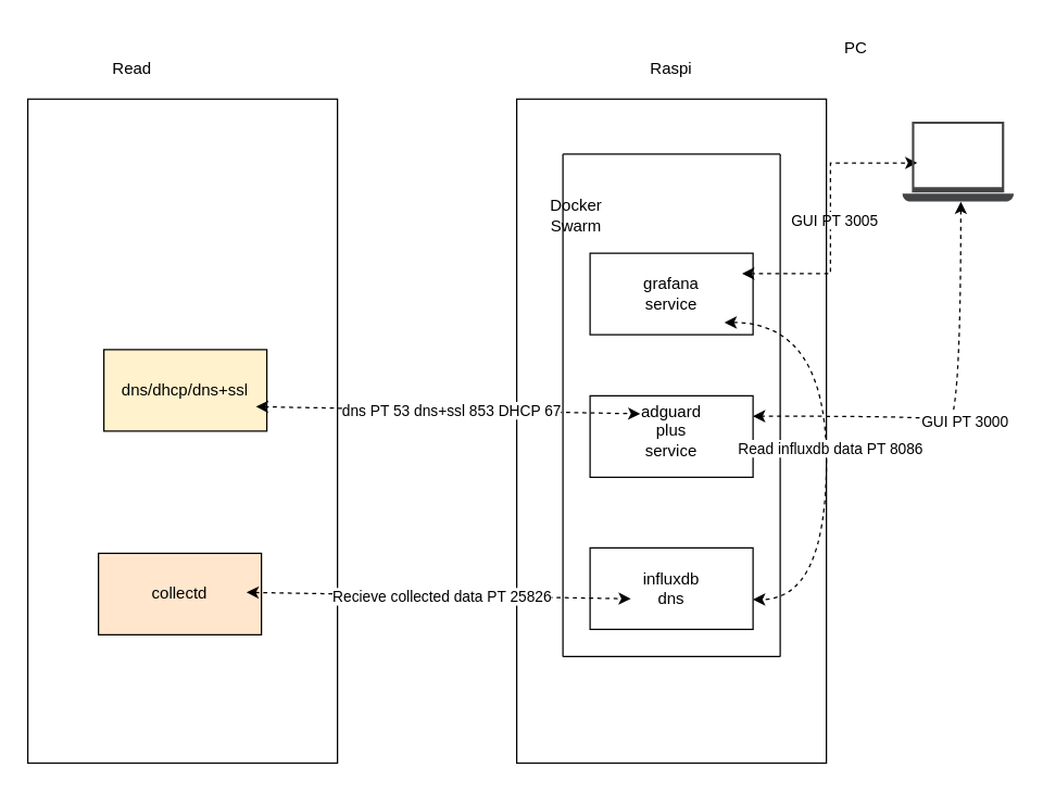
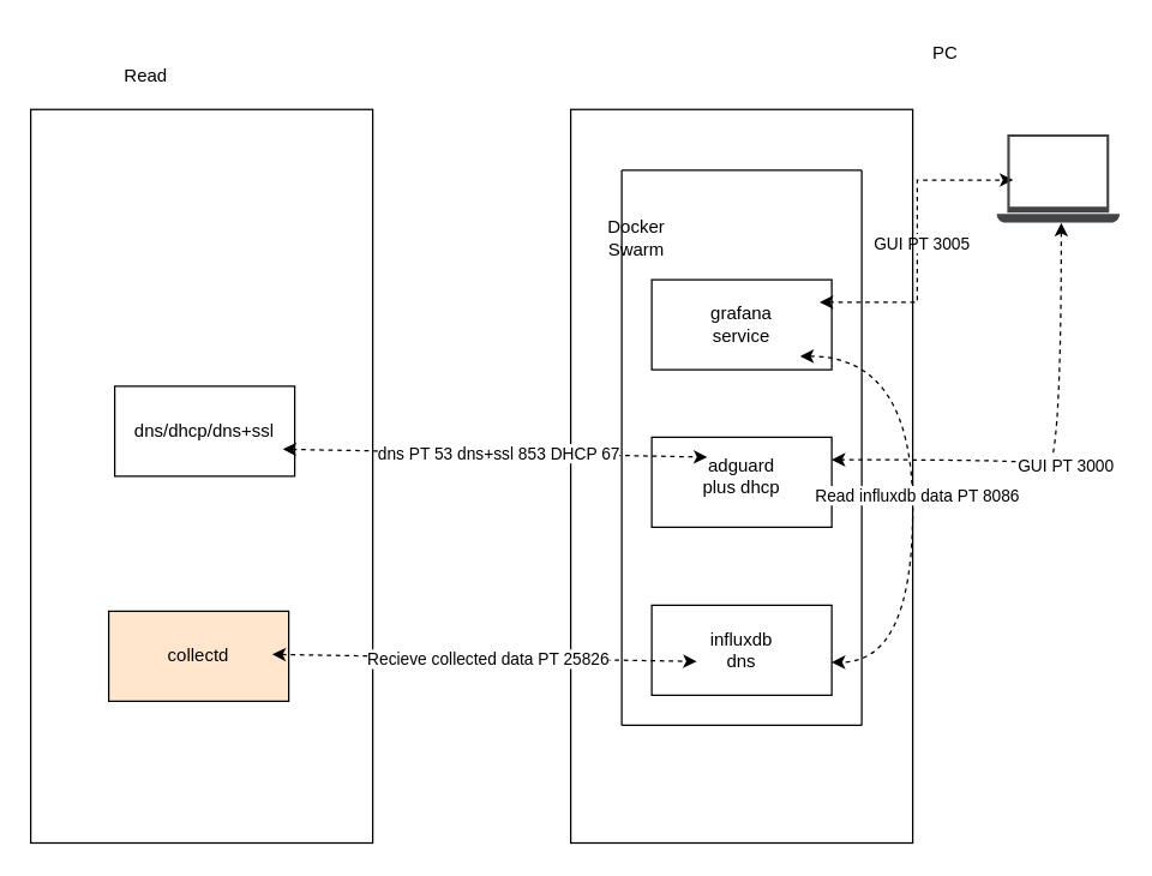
- <mxCell id="17" value="Raspi" style="text;html=1;strokeColor=none;fillColor=none;align=center;verticalAlign=middle;whiteSpace=wrap;rounded=0;" vertex="1" parent="1"><mxGeometry x="464" y="35" width="60" height="30" as="geometry" /></mxCell>
- <mxCell id="27" value="dns/dhcp/dns+ssl" style="rounded=0;whiteSpace=wrap;html=1;fillColor=#fff2cc;" vertex="1" parent="1"><mxGeometry x="76" y="257" width="120" height="60" as="geometry" /></mxCell>
+ <mxCell id="27" value="dns/dhcp/dns+ssl" style="rounded=0;whiteSpace=wrap;html=1;" vertex="1" parent="1"><mxGeometry x="76" y="257" width="120" height="60" as="geometry" /></mxCell>
- <mxCell id="10" value="adguard plus service" style="text;html=1;strokeColor=none;fillColor=none;align=center;verticalAlign=middle;whiteSpace=wrap;rounded=0;" vertex="1" parent="1"><mxGeometry x="464" y="302" width="60" height="30" as="geometry" /></mxCell>
+ <mxCell id="10" value="adguard plus dhcp" style="text;html=1;strokeColor=none;fillColor=none;align=center;verticalAlign=middle;whiteSpace=wrap;rounded=0;" vertex="1" parent="1"><mxGeometry x="464" y="302" width="60" height="30" as="geometry" /></mxCell>
